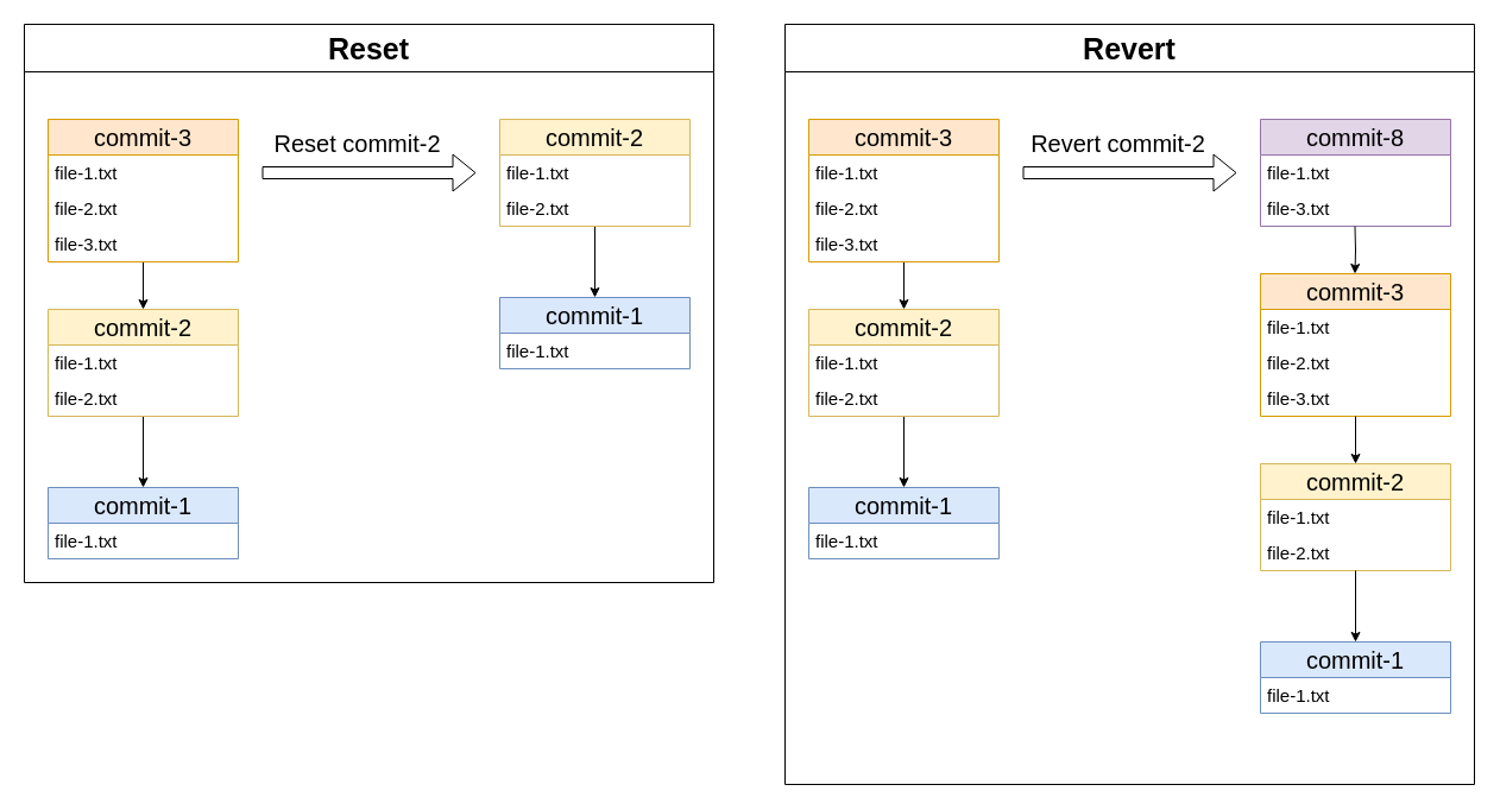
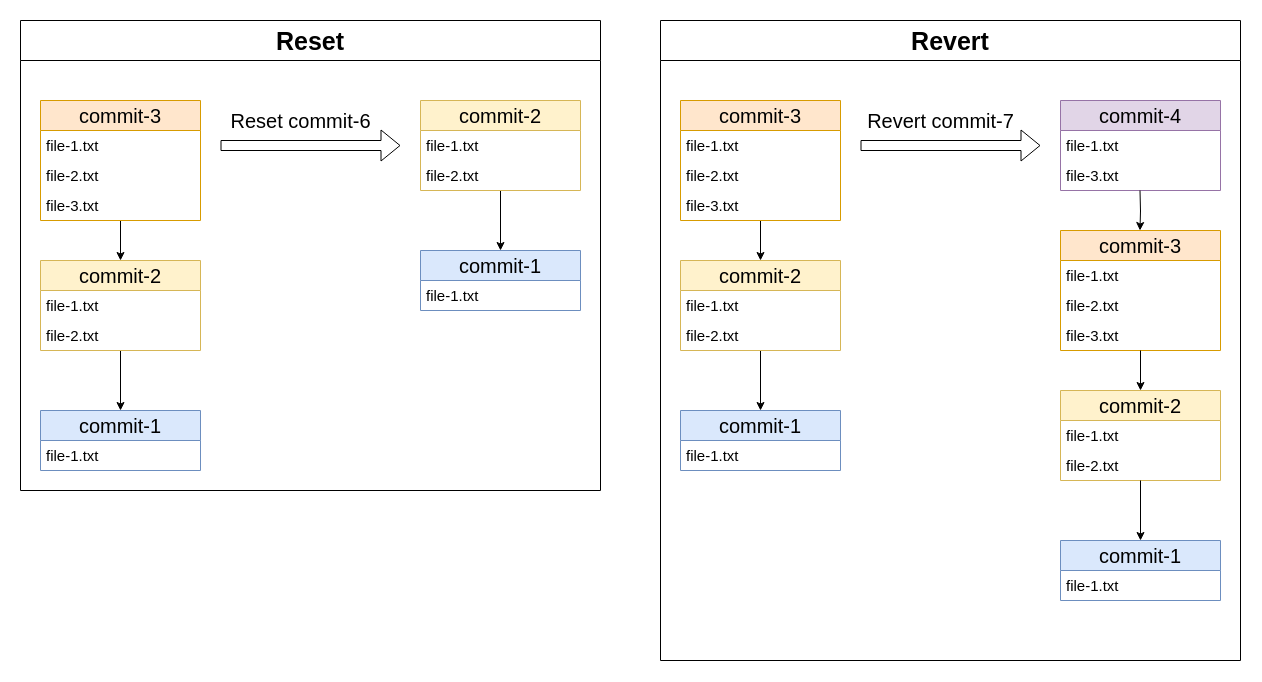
- <mxCell id="47" value="&lt;font style=&quot;font-size: 20px;&quot;&gt;commit-8&lt;/font&gt;" style="swimlane;fontStyle=0;childLayout=stackLayout;horizontal=1;startSize=30;horizontalStack=0;resizeParent=1;resizeParentMax=0;resizeLast=0;collapsible=1;marginBottom=0;whiteSpace=wrap;html=1;fillColor=#e1d5e7;strokeColor=#9673a6;" vertex="1" parent="35"><mxGeometry x="400" y="80" width="160" height="90" as="geometry" /></mxCell>
+ <mxCell id="47" value="&lt;font style=&quot;font-size: 20px;&quot;&gt;commit-4&lt;/font&gt;" style="swimlane;fontStyle=0;childLayout=stackLayout;horizontal=1;startSize=30;horizontalStack=0;resizeParent=1;resizeParentMax=0;resizeLast=0;collapsible=1;marginBottom=0;whiteSpace=wrap;html=1;fillColor=#e1d5e7;strokeColor=#9673a6;" vertex="1" parent="35"><mxGeometry x="400" y="80" width="160" height="90" as="geometry" /></mxCell>
- <mxCell id="14" value="&lt;font style=&quot;font-size: 20px;&quot;&gt;Reset commit-2&lt;/font&gt;" style="text;html=1;align=center;verticalAlign=middle;resizable=0;points=[];autosize=1;strokeColor=none;fillColor=none;" vertex="1" parent="1"><mxGeometry x="220" y="100" width="160" height="40" as="geometry" /></mxCell>
+ <mxCell id="14" value="&lt;font style=&quot;font-size: 20px;&quot;&gt;Reset commit-6&lt;/font&gt;" style="text;html=1;align=center;verticalAlign=middle;resizable=0;points=[];autosize=1;strokeColor=none;fillColor=none;" vertex="1" parent="1"><mxGeometry x="220" y="100" width="160" height="40" as="geometry" /></mxCell>
- <mxCell id="34" value="&lt;font style=&quot;font-size: 20px;&quot;&gt;Revert commit-2&lt;/font&gt;" style="text;html=1;align=center;verticalAlign=middle;resizable=0;points=[];autosize=1;strokeColor=none;fillColor=none;" vertex="1" parent="1"><mxGeometry x="855" y="100" width="170" height="40" as="geometry" /></mxCell>
+ <mxCell id="34" value="&lt;font style=&quot;font-size: 20px;&quot;&gt;Revert commit-7&lt;/font&gt;" style="text;html=1;align=center;verticalAlign=middle;resizable=0;points=[];autosize=1;strokeColor=none;fillColor=none;" vertex="1" parent="1"><mxGeometry x="855" y="100" width="170" height="40" as="geometry" /></mxCell>
